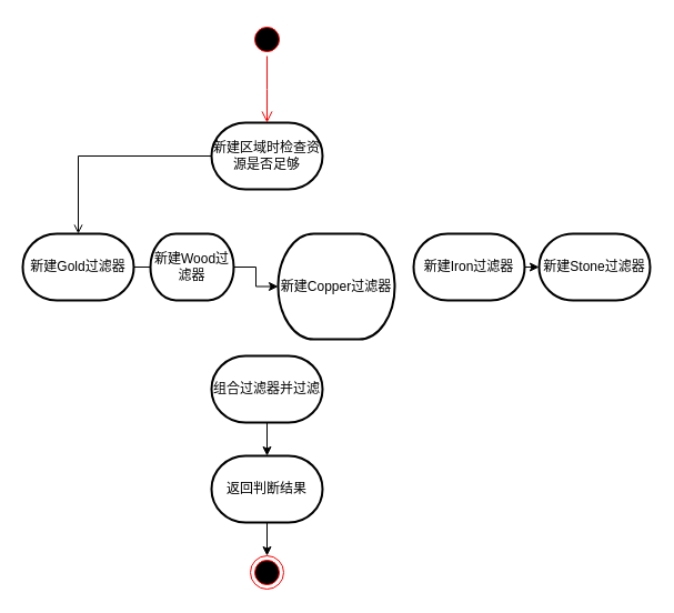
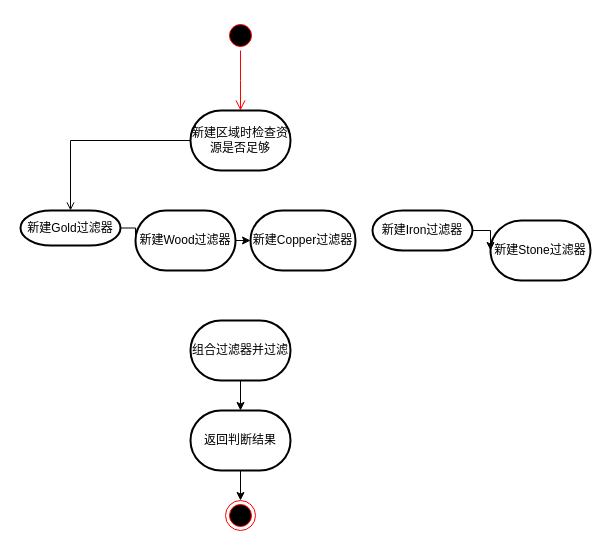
- <mxCell id="5" value="新建Gold过滤器" style="strokeWidth=2;html=1;shape=mxgraph.flowchart.terminator;whiteSpace=wrap;" vertex="1" parent="1"><mxGeometry x="20" y="210" width="100" height="60" as="geometry" /></mxCell>
+ <mxCell id="5" value="新建Gold过滤器" style="strokeWidth=2;html=1;shape=mxgraph.flowchart.terminator;whiteSpace=wrap;" vertex="1" parent="1"><mxGeometry x="20" y="210" width="100" height="35" as="geometry" /></mxCell>
- <mxCell id="6" value="新建Wood过滤器" style="strokeWidth=2;html=1;shape=mxgraph.flowchart.terminator;whiteSpace=wrap;" vertex="1" parent="1"><mxGeometry x="135" y="210" width="75" height="60" as="geometry" /></mxCell>
+ <mxCell id="6" value="新建Wood过滤器" style="strokeWidth=2;html=1;shape=mxgraph.flowchart.terminator;whiteSpace=wrap;" vertex="1" parent="1"><mxGeometry x="135" y="210" width="100" height="60" as="geometry" /></mxCell>
- <mxCell id="8" value="新建Iron过滤器" style="strokeWidth=2;html=1;shape=mxgraph.flowchart.terminator;whiteSpace=wrap;" vertex="1" parent="1"><mxGeometry x="372" y="210" width="100" height="60" as="geometry" /></mxCell>
+ <mxCell id="8" value="新建Iron过滤器" style="strokeWidth=2;html=1;shape=mxgraph.flowchart.terminator;whiteSpace=wrap;" vertex="1" parent="1"><mxGeometry x="372" y="210" width="100" height="40" as="geometry" /></mxCell>
- <mxCell id="12" value="新建Stone过滤器" style="strokeWidth=2;html=1;shape=mxgraph.flowchart.terminator;whiteSpace=wrap;" vertex="1" parent="1"><mxGeometry x="485" y="210" width="100" height="60" as="geometry" /></mxCell>
+ <mxCell id="12" value="新建Stone过滤器" style="strokeWidth=2;html=1;shape=mxgraph.flowchart.terminator;whiteSpace=wrap;" vertex="1" parent="1"><mxGeometry x="490" y="220" width="100" height="60" as="geometry" /></mxCell>
- <mxCell id="7" value="新建Copper过滤器" style="strokeWidth=2;html=1;shape=mxgraph.flowchart.terminator;whiteSpace=wrap;" vertex="1" parent="1"><mxGeometry x="250" y="210" width="105" height="95" as="geometry" /></mxCell>
+ <mxCell id="7" value="新建Copper过滤器" style="strokeWidth=2;html=1;shape=mxgraph.flowchart.terminator;whiteSpace=wrap;" vertex="1" parent="1"><mxGeometry x="250" y="210" width="105" height="60" as="geometry" /></mxCell>
